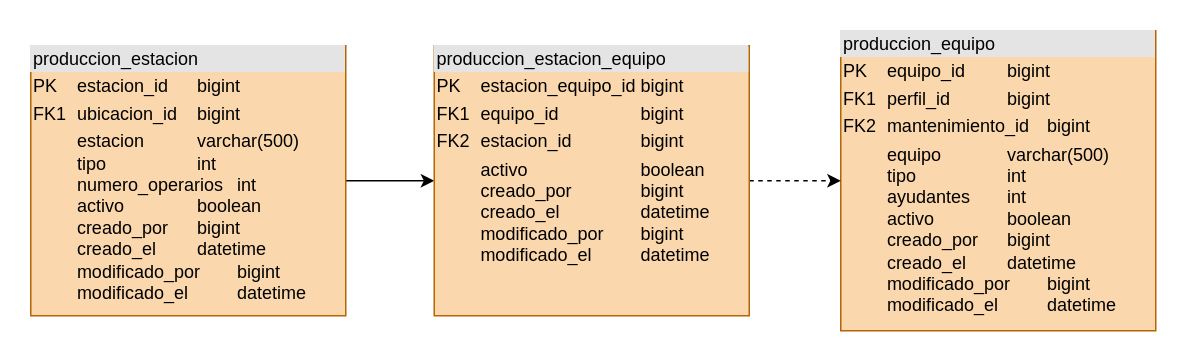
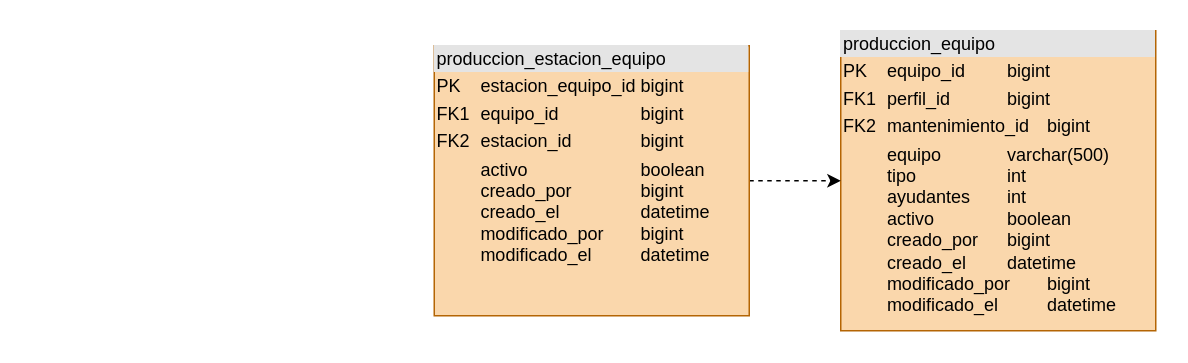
- <mxCell id="3" value="&lt;div style=&quot;box-sizing: border-box; width: 100%; background: rgb(228, 228, 228); padding: 2px;&quot;&gt;produccion_estacion&lt;/div&gt;&lt;table style=&quot;width:100%;font-size:1em;&quot; cellpadding=&quot;2&quot; cellspacing=&quot;0&quot;&gt;&lt;tbody&gt;&lt;tr&gt;&lt;td&gt;PK&lt;/td&gt;&lt;td&gt;estacion_id&lt;span style=&quot;white-space: pre;&quot;&gt;&#09;&lt;/span&gt;bigint&lt;/td&gt;&lt;td&gt;&lt;br&gt;&lt;/td&gt;&lt;/tr&gt;&lt;tr&gt;&lt;td&gt;FK1&lt;/td&gt;&lt;td&gt;ubicacion_id&lt;span style=&quot;white-space: pre;&quot;&gt;&#09;&lt;/span&gt;bigint&lt;/td&gt;&lt;td&gt;&lt;br&gt;&lt;/td&gt;&lt;/tr&gt;&lt;tr&gt;&lt;td&gt;&lt;/td&gt;&lt;td&gt;estacion&lt;span style=&quot;white-space: pre;&quot;&gt;&#09;&lt;span style=&quot;white-space: pre;&quot;&gt;&#09;&lt;/span&gt;&lt;/span&gt;varchar(500)&lt;br&gt;tipo&lt;span style=&quot;white-space: pre;&quot;&gt;&#09;&lt;/span&gt;&lt;span style=&quot;white-space: pre;&quot;&gt;&#09;&lt;/span&gt;&lt;span style=&quot;white-space: pre;&quot;&gt;&#09;&lt;/span&gt;int&lt;br&gt;numero_operarios&lt;span style=&quot;white-space: pre;&quot;&gt;&#09;&lt;/span&gt;int&lt;br&gt;activo&lt;span style=&quot;white-space: pre;&quot;&gt;&#09;&lt;/span&gt;&lt;span style=&quot;white-space: pre;&quot;&gt;&#09;&lt;/span&gt;boolean&lt;br&gt;creado_por&lt;span style=&quot;white-space: pre;&quot;&gt;&#09;&lt;/span&gt;bigint&lt;br&gt;creado_el&lt;span style=&quot;white-space: pre;&quot;&gt;&#09;&lt;/span&gt;datetime&lt;br&gt;modificado_por&lt;span style=&quot;white-space: pre;&quot;&gt;&#09;&lt;/span&gt;bigint&lt;br&gt;modificado_el&lt;span style=&quot;white-space: pre;&quot;&gt;&#09;&lt;/span&gt;&lt;span style=&quot;white-space: pre;&quot;&gt;&#09;&lt;/span&gt;datetime&lt;/td&gt;&lt;td&gt;&lt;br&gt;&lt;/td&gt;&lt;/tr&gt;&lt;/tbody&gt;&lt;/table&gt;" style="verticalAlign=top;align=left;overflow=fill;html=1;whiteSpace=wrap;fillColor=#fad7ac;strokeColor=#b46504;" vertex="1" parent="1"><mxGeometry x="20" y="30" width="210" height="180" as="geometry" /></mxCell>
- <mxCell id="2" value="" style="edgeStyle=orthogonalEdgeStyle;rounded=0;orthogonalLoop=1;jettySize=auto;html=1;" edge="1" parent="1" source="3" target="6"><mxGeometry relative="1" as="geometry" /></mxCell>
